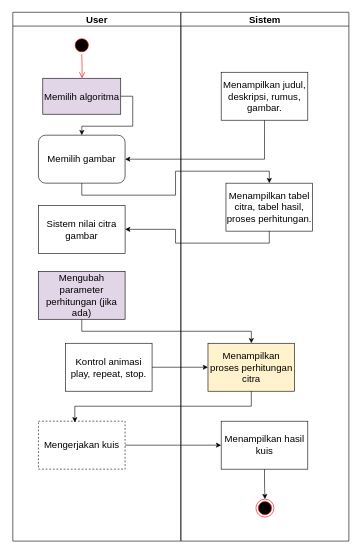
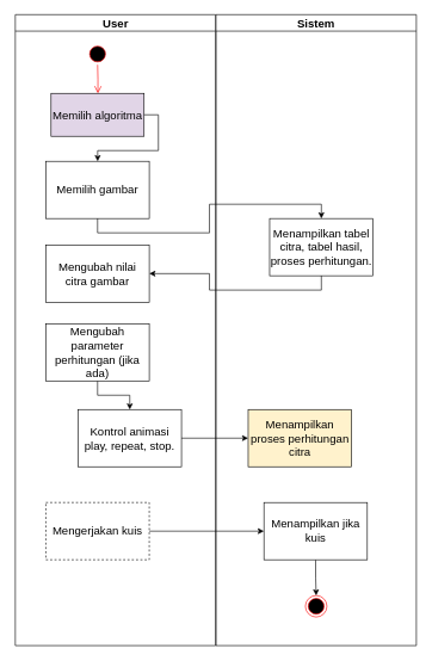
- <mxCell id="14" value="Menampilkan judul, deskripsi, rumus, gambar." style="fontSize=16;verticalAlign=middle;whiteSpace=wrap;" parent="12" vertex="1"><mxGeometry x="67" y="100" width="144.5" height="80" as="geometry" /></mxCell>
- <mxCell id="20" style="edgeStyle=orthogonalEdgeStyle;rounded=0;orthogonalLoop=1;jettySize=auto;html=1;exitX=0.5;exitY=1;exitDx=0;exitDy=0;entryX=1;entryY=0.5;entryDx=0;entryDy=0;" parent="1" source="14" target="6" edge="1"><mxGeometry relative="1" as="geometry" /></mxCell>
- <mxCell id="6" value="Memilih gambar" style="fontSize=16;verticalAlign=middle;whiteSpace=wrap;rounded=1;" parent="2" vertex="1"><mxGeometry x="42.75" y="205" width="144.5" height="80" as="geometry" /></mxCell>
+ <mxCell id="6" value="Memilih gambar" style="fontSize=16;verticalAlign=middle;whiteSpace=wrap;" parent="2" vertex="1"><mxGeometry x="42.75" y="205" width="144.5" height="80" as="geometry" /></mxCell>
- <mxCell id="7" value="Sistem nilai citra gambar" style="fontSize=16;verticalAlign=middle;whiteSpace=wrap;" parent="2" vertex="1"><mxGeometry x="42.75" y="322" width="144.5" height="80" as="geometry" /></mxCell>
+ <mxCell id="7" value="Mengubah nilai citra gambar" style="fontSize=16;verticalAlign=middle;whiteSpace=wrap;" parent="2" vertex="1"><mxGeometry x="42.75" y="322" width="144.5" height="80" as="geometry" /></mxCell>
- <mxCell id="9" value="Mengubah parameter perhitungan (jika ada)" style="fontSize=16;verticalAlign=middle;whiteSpace=wrap;fillColor=#e1d5e7;" parent="2" vertex="1"><mxGeometry x="42.75" y="432" width="144.5" height="80" as="geometry" /></mxCell>
+ <mxCell id="9" value="Mengubah parameter perhitungan (jika ada)" style="fontSize=16;verticalAlign=middle;whiteSpace=wrap;" parent="2" vertex="1"><mxGeometry x="42.75" y="432" width="144.5" height="80" as="geometry" /></mxCell>
- <mxCell id="8" style="edgeStyle=orthogonalEdgeStyle;rounded=0;orthogonalLoop=1;jettySize=auto;html=1;exitX=0.5;exitY=1;exitDx=0;exitDy=0;" parent="2" source="9" target="16" edge="1"><mxGeometry relative="1" as="geometry" /></mxCell>
+ <mxCell id="8" style="edgeStyle=orthogonalEdgeStyle;rounded=0;orthogonalLoop=1;jettySize=auto;html=1;exitX=0.5;exitY=1;exitDx=0;exitDy=0;entryX=0.5;entryY=0;entryDx=0;entryDy=0;" parent="2" source="9" target="10" edge="1"><mxGeometry relative="1" as="geometry" /></mxCell>
- <mxCell id="25" style="edgeStyle=orthogonalEdgeStyle;rounded=0;orthogonalLoop=1;jettySize=auto;html=1;exitX=0.5;exitY=1;exitDx=0;exitDy=0;entryX=0.42;entryY=0.025;entryDx=0;entryDy=0;entryPerimeter=0;" edge="1" parent="1" source="16" target="11"><mxGeometry relative="1" as="geometry" /></mxCell>
- <mxCell id="18" value="Menampilkan hasil kuis" style="fontSize=16;verticalAlign=middle;whiteSpace=wrap;" vertex="1" parent="12"><mxGeometry x="67" y="682" width="144.5" height="80" as="geometry" /></mxCell>
+ <mxCell id="18" value="Menampilkan jika kuis" style="fontSize=16;verticalAlign=middle;whiteSpace=wrap;" vertex="1" parent="12"><mxGeometry x="67" y="682" width="144.5" height="80" as="geometry" /></mxCell>
